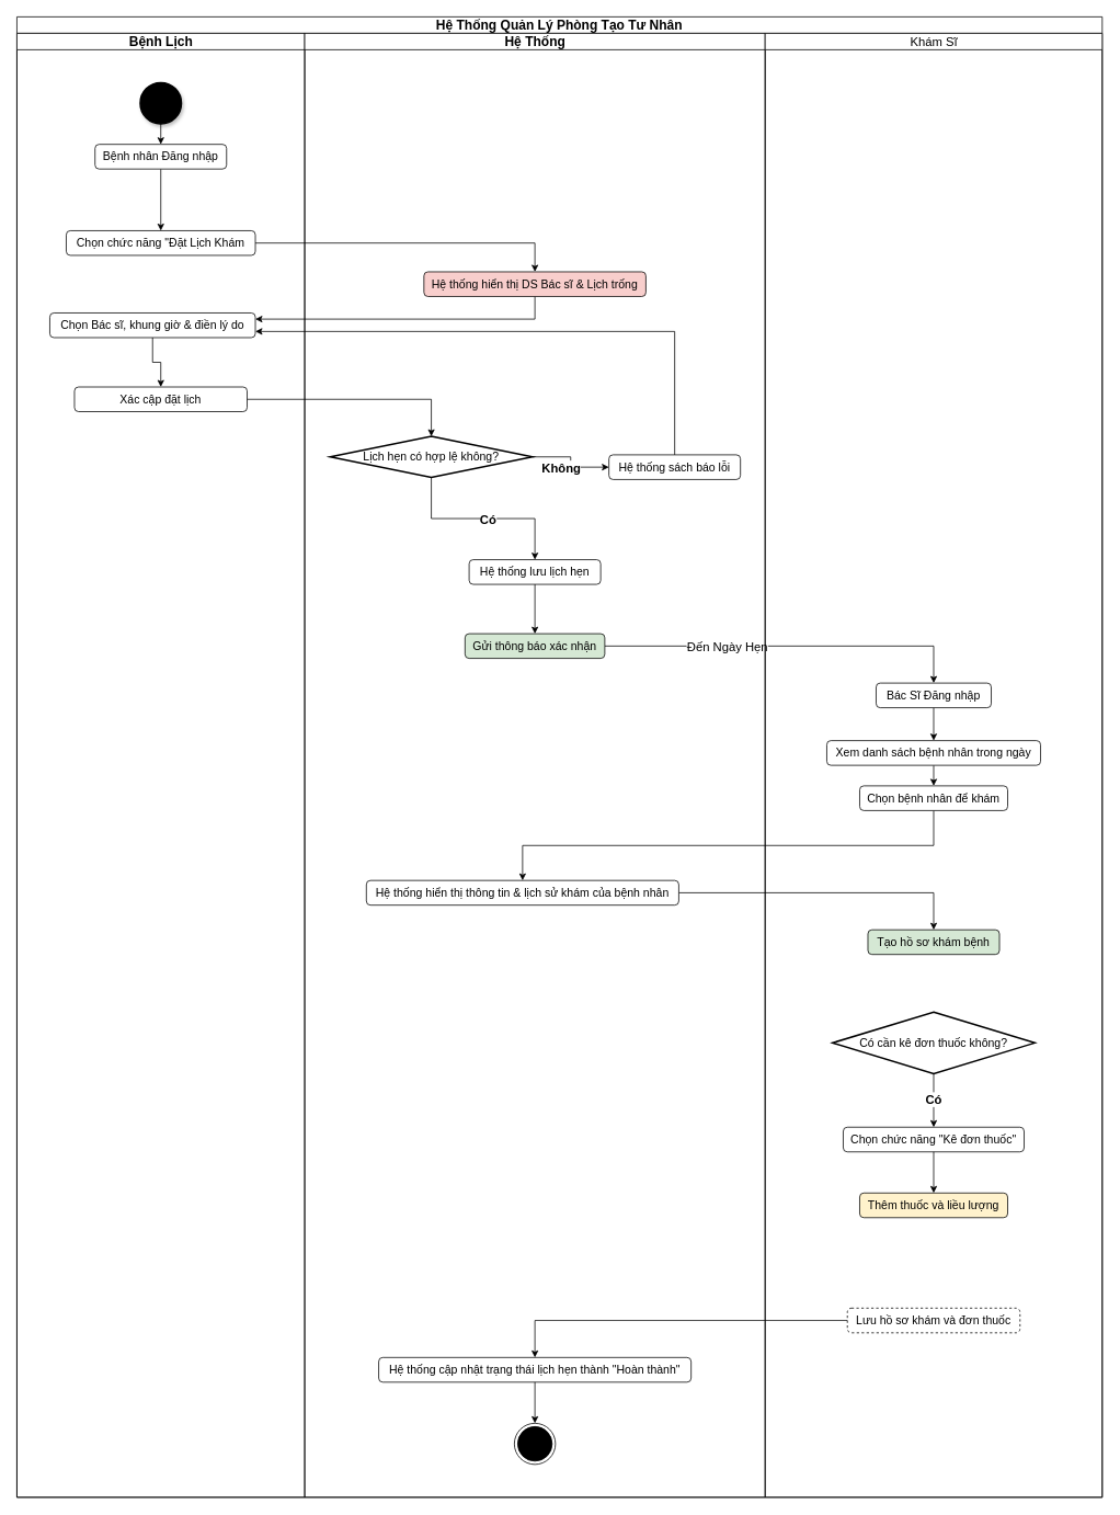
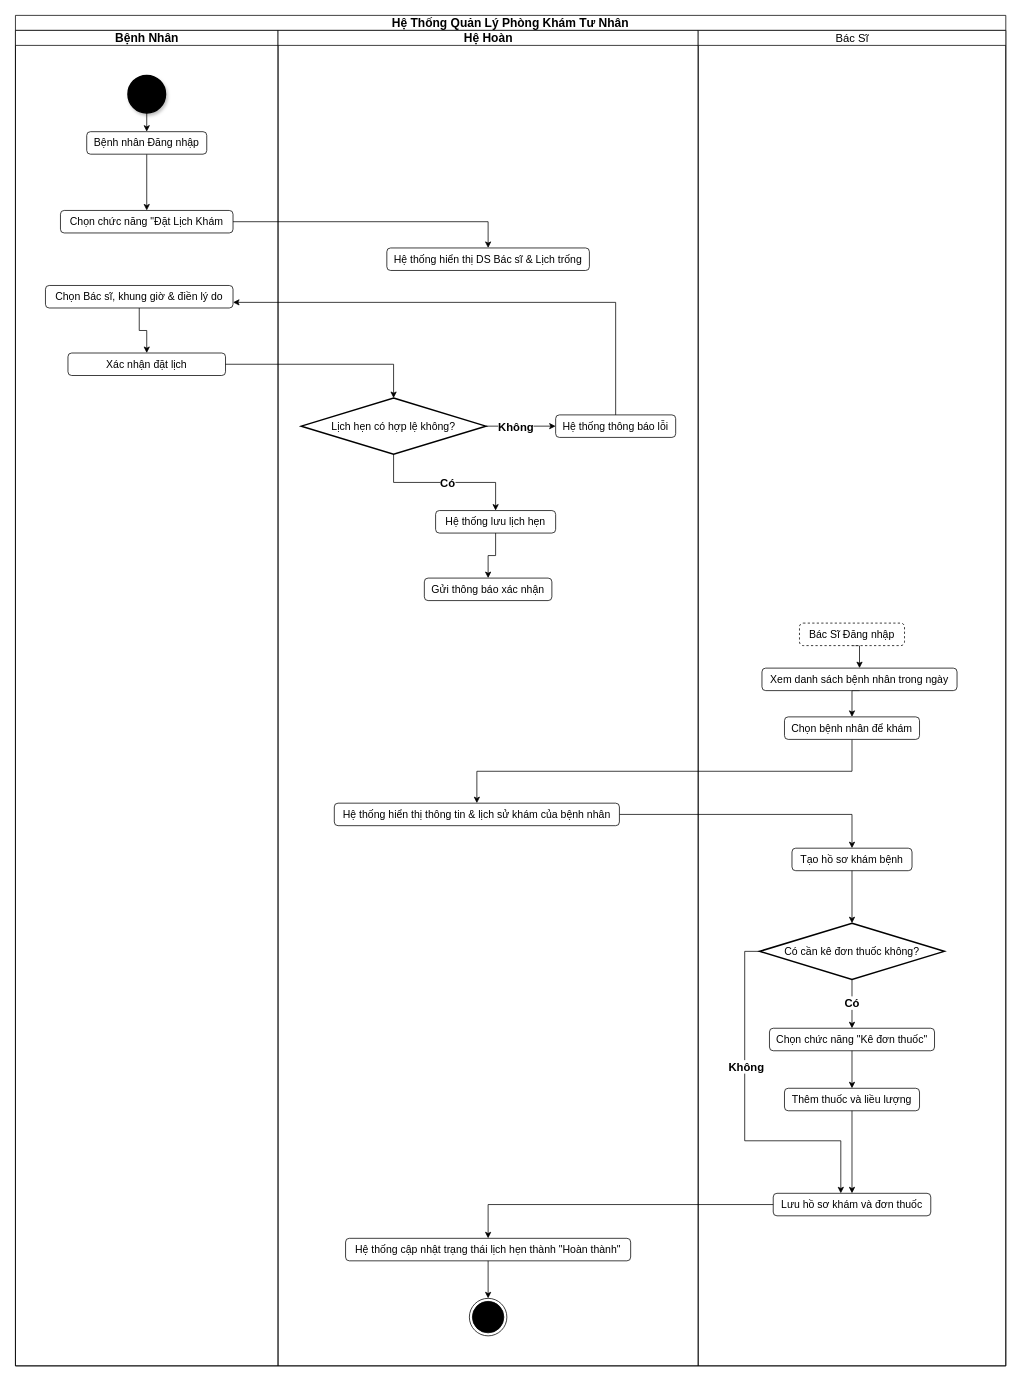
- <mxCell id="2" value="Hệ Thống Quản Lý Phòng Tạo Tư Nhân" style="swimlane;html=1;childLayout=stackLayout;resizeParent=1;resizeParentMax=0;startSize=20;whiteSpace=wrap;fontSize=16;" vertex="1" parent="1"><mxGeometry x="20" y="20" width="1320" height="1800" as="geometry" /></mxCell>
+ <mxCell id="2" value="Hệ Thống Quản Lý Phòng Khám Tư Nhân" style="swimlane;html=1;childLayout=stackLayout;resizeParent=1;resizeParentMax=0;startSize=20;whiteSpace=wrap;fontSize=16;" vertex="1" parent="1"><mxGeometry x="20" y="20" width="1320" height="1800" as="geometry" /></mxCell>
- <mxCell id="5" value="Bệnh Lịch" style="swimlane;html=1;startSize=20;fontSize=16;" vertex="1" parent="2"><mxGeometry y="20" width="350" height="1780" as="geometry" /></mxCell>
+ <mxCell id="5" value="Bệnh Nhân" style="swimlane;html=1;startSize=20;fontSize=16;" vertex="1" parent="2"><mxGeometry y="20" width="350" height="1780" as="geometry" /></mxCell>
- <mxCell id="20" value="Hệ Thống" style="swimlane;html=1;startSize=20;fontSize=16;" vertex="1" parent="2"><mxGeometry x="350" y="20" width="560" height="1780" as="geometry" /></mxCell>
+ <mxCell id="20" value="Hệ Hoàn" style="swimlane;html=1;startSize=20;fontSize=16;" vertex="1" parent="2"><mxGeometry x="350" y="20" width="560" height="1780" as="geometry" /></mxCell>
- <mxCell id="35" value="Khám Sĩ" style="swimlane;html=1;startSize=20;fontSize=15;gradientColor=none;swimlaneFillColor=none;fontStyle=0" vertex="1" parent="2"><mxGeometry x="910" y="20" width="410" height="1780" as="geometry" /></mxCell>
+ <mxCell id="35" value="Bác Sĩ" style="swimlane;html=1;startSize=20;fontSize=15;gradientColor=none;swimlaneFillColor=none;fontStyle=0" vertex="1" parent="2"><mxGeometry x="910" y="20" width="410" height="1780" as="geometry" /></mxCell>
- <mxCell id="23" value="Hệ thống hiển thị DS Bác sĩ &amp;amp; Lịch trống" style="html=1;align=center;verticalAlign=top;rounded=1;absoluteArcSize=1;arcSize=10;dashed=0;whiteSpace=wrap;labelBackgroundColor=none;fontSize=14;fillColor=#f8cecc;" vertex="1" parent="20"><mxGeometry x="145" y="290" width="270" height="30" as="geometry" /></mxCell>
+ <mxCell id="23" value="Hệ thống hiển thị DS Bác sĩ &amp;amp; Lịch trống" style="html=1;align=center;verticalAlign=top;rounded=1;absoluteArcSize=1;arcSize=10;dashed=0;whiteSpace=wrap;labelBackgroundColor=none;fontSize=14;" vertex="1" parent="20"><mxGeometry x="145" y="290" width="270" height="30" as="geometry" /></mxCell>
- <mxCell id="4" style="edgeStyle=orthogonalEdgeStyle;rounded=0;orthogonalLoop=1;jettySize=auto;html=1;exitX=0.5;exitY=1;exitDx=0;exitDy=0;entryX=1;entryY=0.25;entryDx=0;entryDy=0;fontSize=14;" edge="1" parent="2" source="23" target="12"><mxGeometry relative="1" as="geometry" /></mxCell>
- <mxCell id="13" value="Xác cập đặt lịch" style="html=1;align=center;verticalAlign=top;rounded=1;absoluteArcSize=1;arcSize=10;dashed=0;whiteSpace=wrap;labelBackgroundColor=none;fontSize=14;" vertex="1" parent="5"><mxGeometry x="70" y="430" width="210" height="30" as="geometry" /></mxCell>
+ <mxCell id="13" value="Xác nhận đặt lịch" style="html=1;align=center;verticalAlign=top;rounded=1;absoluteArcSize=1;arcSize=10;dashed=0;whiteSpace=wrap;labelBackgroundColor=none;fontSize=14;" vertex="1" parent="5"><mxGeometry x="70" y="430" width="210" height="30" as="geometry" /></mxCell>
- <mxCell id="24" value="Lịch hẹn có hợp lệ không?" style="strokeWidth=2;html=1;shape=mxgraph.flowchart.decision;whiteSpace=wrap;labelBackgroundColor=none;fontSize=14;" vertex="1" parent="20"><mxGeometry x="31" y="490" width="246" height="50" as="geometry" /></mxCell>
+ <mxCell id="24" value="Lịch hẹn có hợp lệ không?" style="strokeWidth=2;html=1;shape=mxgraph.flowchart.decision;whiteSpace=wrap;labelBackgroundColor=none;fontSize=14;" vertex="1" parent="20"><mxGeometry x="31" y="490" width="246" height="75" as="geometry" /></mxCell>
- <mxCell id="28" value="Hệ thống sách báo lỗi" style="html=1;align=center;verticalAlign=top;rounded=1;absoluteArcSize=1;arcSize=10;dashed=0;whiteSpace=wrap;labelBackgroundColor=none;fontSize=14;" vertex="1" parent="20"><mxGeometry x="370" y="512.5" width="160" height="30" as="geometry" /></mxCell>
+ <mxCell id="28" value="Hệ thống thông báo lỗi" style="html=1;align=center;verticalAlign=top;rounded=1;absoluteArcSize=1;arcSize=10;dashed=0;whiteSpace=wrap;labelBackgroundColor=none;fontSize=14;" vertex="1" parent="20"><mxGeometry x="370" y="512.5" width="160" height="30" as="geometry" /></mxCell>
- <mxCell id="25" value="Hệ thống lưu lịch hẹn" style="html=1;align=center;verticalAlign=top;rounded=1;absoluteArcSize=1;arcSize=10;dashed=0;whiteSpace=wrap;labelBackgroundColor=none;fontSize=14;" vertex="1" parent="20"><mxGeometry x="200" y="640" width="160" height="30" as="geometry" /></mxCell>
+ <mxCell id="25" value="Hệ thống lưu lịch hẹn" style="html=1;align=center;verticalAlign=top;rounded=1;absoluteArcSize=1;arcSize=10;dashed=0;whiteSpace=wrap;labelBackgroundColor=none;fontSize=14;" vertex="1" parent="20"><mxGeometry x="210" y="640" width="160" height="30" as="geometry" /></mxCell>
- <mxCell id="31" value="Gửi thông báo xác nhận" style="html=1;align=center;verticalAlign=top;rounded=1;absoluteArcSize=1;arcSize=10;dashed=0;whiteSpace=wrap;labelBackgroundColor=none;fontSize=14;fillColor=#d5e8d4;" vertex="1" parent="20"><mxGeometry x="195" y="730" width="170" height="30" as="geometry" /></mxCell>
+ <mxCell id="31" value="Gửi thông báo xác nhận" style="html=1;align=center;verticalAlign=top;rounded=1;absoluteArcSize=1;arcSize=10;dashed=0;whiteSpace=wrap;labelBackgroundColor=none;fontSize=14;" vertex="1" parent="20"><mxGeometry x="195" y="730" width="170" height="30" as="geometry" /></mxCell>
- <mxCell id="16" style="edgeStyle=orthogonalEdgeStyle;rounded=0;orthogonalLoop=1;jettySize=auto;html=1;exitX=1;exitY=0.5;exitDx=0;exitDy=0;fontSize=20;entryX=0.5;entryY=0;entryDx=0;entryDy=0;" edge="1" parent="2" source="31" target="37"><mxGeometry relative="1" as="geometry"><mxPoint x="980" y="764.75" as="targetPoint" /></mxGeometry></mxCell>
- <mxCell id="17" value="Đến Ngày Hẹn" style="edgeLabel;html=1;align=center;verticalAlign=middle;resizable=0;points=[];fontSize=15;" vertex="1" connectable="0" parent="16"><mxGeometry x="0.234" y="-3" relative="1" as="geometry"><mxPoint x="-127" y="-3" as="offset" /></mxGeometry></mxCell>
- <mxCell id="37" value="Bác Sĩ Đăng nhập" style="html=1;align=center;verticalAlign=top;rounded=1;absoluteArcSize=1;arcSize=10;dashed=0;whiteSpace=wrap;labelBackgroundColor=none;fontSize=14;" vertex="1" parent="35"><mxGeometry x="135" y="790" width="140" height="30" as="geometry" /></mxCell>
+ <mxCell id="37" value="Bác Sĩ Đăng nhập" style="html=1;align=center;verticalAlign=top;rounded=1;absoluteArcSize=1;arcSize=10;dashed=1;whiteSpace=wrap;labelBackgroundColor=none;fontSize=14;" vertex="1" parent="35"><mxGeometry x="135" y="790" width="140" height="30" as="geometry" /></mxCell>
- <mxCell id="39" value="Xem danh sách bệnh nhân trong ngày" style="html=1;align=center;verticalAlign=top;rounded=1;absoluteArcSize=1;arcSize=10;dashed=0;whiteSpace=wrap;labelBackgroundColor=none;fontSize=14;" vertex="1" parent="35"><mxGeometry x="75" y="860" width="260" height="30" as="geometry" /></mxCell>
+ <mxCell id="39" value="Xem danh sách bệnh nhân trong ngày" style="html=1;align=center;verticalAlign=top;rounded=1;absoluteArcSize=1;arcSize=10;dashed=0;whiteSpace=wrap;labelBackgroundColor=none;fontSize=14;" vertex="1" parent="35"><mxGeometry x="85" y="850" width="260" height="30" as="geometry" /></mxCell>
- <mxCell id="41" value="Tạo hồ sơ khám bệnh" style="html=1;align=center;verticalAlign=top;rounded=1;absoluteArcSize=1;arcSize=10;dashed=0;whiteSpace=wrap;labelBackgroundColor=none;fontSize=14;fillColor=#d5e8d4;" vertex="1" parent="35"><mxGeometry x="125" y="1090" width="160" height="30" as="geometry" /></mxCell>
+ <mxCell id="41" value="Tạo hồ sơ khám bệnh" style="html=1;align=center;verticalAlign=top;rounded=1;absoluteArcSize=1;arcSize=10;dashed=0;whiteSpace=wrap;labelBackgroundColor=none;fontSize=14;" vertex="1" parent="35"><mxGeometry x="125" y="1090" width="160" height="30" as="geometry" /></mxCell>
+ <mxCell id="47" style="edgeStyle=orthogonalEdgeStyle;rounded=0;orthogonalLoop=1;jettySize=auto;html=1;exitX=0.5;exitY=1;exitDx=0;exitDy=0;entryX=0.5;entryY=0;entryDx=0;entryDy=0;entryPerimeter=0;" edge="1" parent="35" source="41" target="46"><mxGeometry relative="1" as="geometry" /></mxCell>
- <mxCell id="49" value="Thêm thuốc và liều lượng" style="html=1;align=center;verticalAlign=top;rounded=1;absoluteArcSize=1;arcSize=10;dashed=0;whiteSpace=wrap;labelBackgroundColor=none;fontSize=14;fillColor=#fff2cc;" vertex="1" parent="35"><mxGeometry x="115" y="1410" width="180" height="30" as="geometry" /></mxCell>
+ <mxCell id="49" value="Thêm thuốc và liều lượng" style="html=1;align=center;verticalAlign=top;rounded=1;absoluteArcSize=1;arcSize=10;dashed=0;whiteSpace=wrap;labelBackgroundColor=none;fontSize=14;" vertex="1" parent="35"><mxGeometry x="115" y="1410" width="180" height="30" as="geometry" /></mxCell>
+ <mxCell id="44" style="edgeStyle=orthogonalEdgeStyle;rounded=0;orthogonalLoop=1;jettySize=auto;html=1;exitX=0;exitY=0.5;exitDx=0;exitDy=0;exitPerimeter=0;entryX=0.429;entryY=0;entryDx=0;entryDy=0;entryPerimeter=0;" edge="1" parent="35" source="46" target="51"><mxGeometry relative="1" as="geometry"><mxPoint x="170" y="1530" as="targetPoint" /><Array as="points"><mxPoint x="62" y="1227" /><mxPoint x="62" y="1480" /><mxPoint x="190" y="1480" /></Array></mxGeometry></mxCell>
+ <mxCell id="45" value="Không" style="edgeLabel;html=1;align=center;verticalAlign=middle;resizable=0;points=[];fontSize=15;fontStyle=1" vertex="1" connectable="0" parent="44"><mxGeometry x="-0.198" y="1" relative="1" as="geometry"><mxPoint y="-16" as="offset" /></mxGeometry></mxCell>
+ <mxCell id="52" style="edgeStyle=orthogonalEdgeStyle;rounded=0;orthogonalLoop=1;jettySize=auto;html=1;exitX=0.5;exitY=1;exitDx=0;exitDy=0;entryX=0.5;entryY=0;entryDx=0;entryDy=0;" edge="1" parent="35" source="49" target="51"><mxGeometry relative="1" as="geometry" /></mxCell>
- <mxCell id="51" value="Lưu hồ sơ khám và đơn thuốc" style="html=1;align=center;verticalAlign=top;rounded=1;absoluteArcSize=1;arcSize=10;dashed=1;whiteSpace=wrap;labelBackgroundColor=none;fontSize=14;" vertex="1" parent="35"><mxGeometry x="100" y="1550" width="210" height="30" as="geometry" /></mxCell>
+ <mxCell id="51" value="Lưu hồ sơ khám và đơn thuốc" style="html=1;align=center;verticalAlign=top;rounded=1;absoluteArcSize=1;arcSize=10;dashed=0;whiteSpace=wrap;labelBackgroundColor=none;fontSize=14;" vertex="1" parent="35"><mxGeometry x="100" y="1550" width="210" height="30" as="geometry" /></mxCell>
